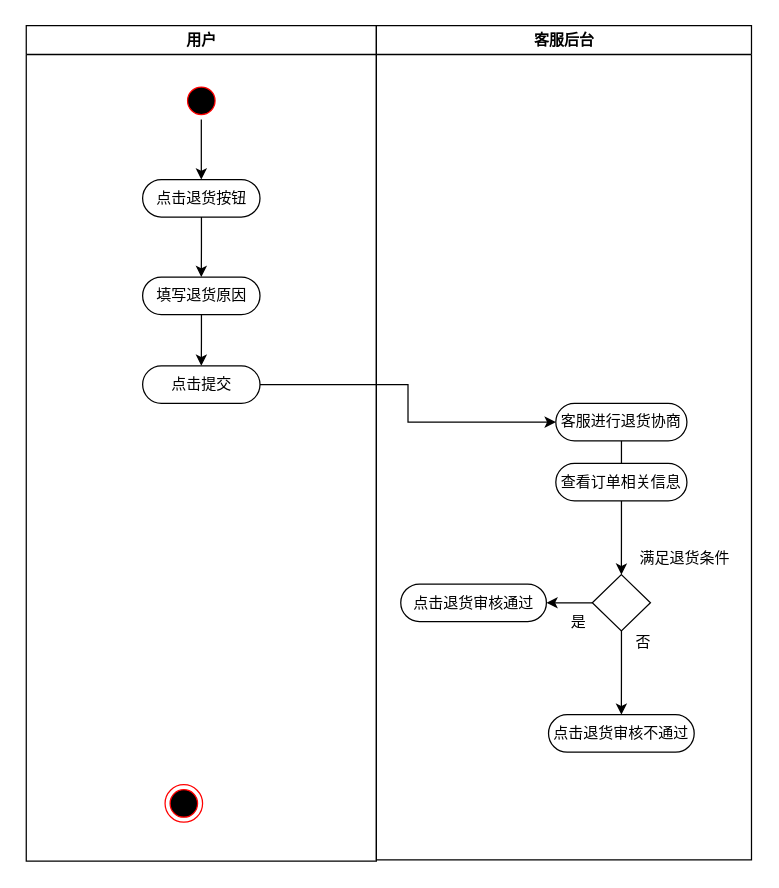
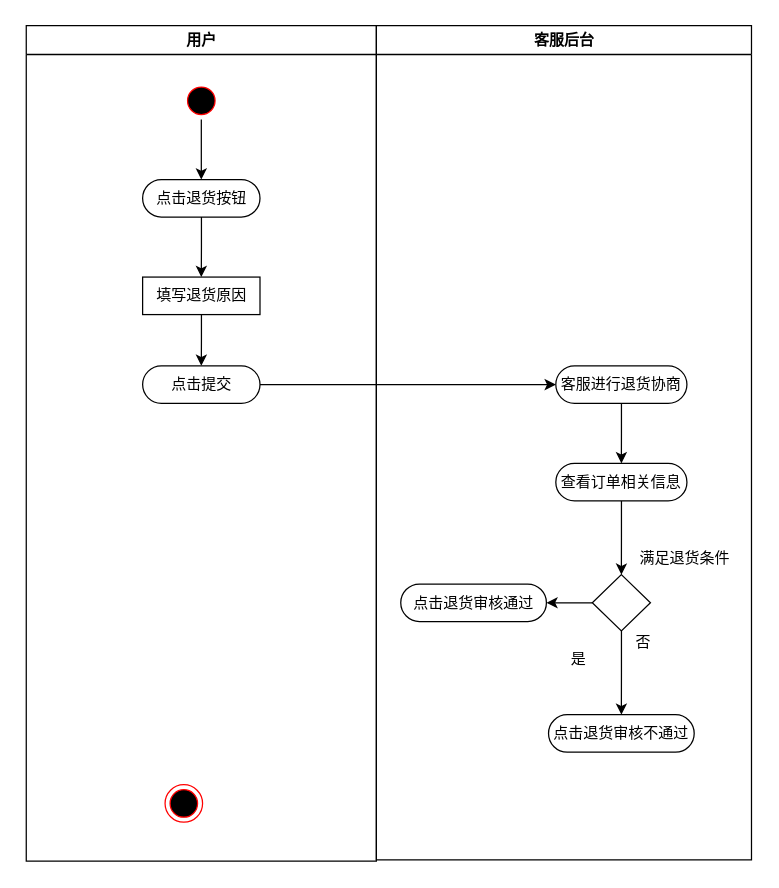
- <mxCell id="9" value="填写退货原因" style="rounded=1;whiteSpace=wrap;html=1;arcSize=50;" vertex="1" parent="2"><mxGeometry x="93.06" y="201" width="93.87" height="30" as="geometry" /></mxCell>
+ <mxCell id="9" value="填写退货原因" style="whiteSpace=wrap;html=1;arcSize=50;rounded=0;" vertex="1" parent="2"><mxGeometry x="93.06" y="201" width="93.87" height="30" as="geometry" /></mxCell>
- <mxCell id="13" value="客服进行退货协商" style="rounded=1;whiteSpace=wrap;html=1;arcSize=50;" vertex="1" parent="11"><mxGeometry x="143.5" y="302" width="104.87" height="30" as="geometry" /></mxCell>
+ <mxCell id="13" value="客服进行退货协商" style="rounded=1;whiteSpace=wrap;html=1;arcSize=50;" vertex="1" parent="11"><mxGeometry x="143.5" y="272" width="104.87" height="30" as="geometry" /></mxCell>
- <mxCell id="22" value="是" style="text;html=1;align=center;verticalAlign=middle;resizable=0;points=[];autosize=1;strokeColor=none;fillColor=none;" vertex="1" parent="11"><mxGeometry x="150.69" y="468" width="22" height="18" as="geometry" /></mxCell>
+ <mxCell id="22" value="是" style="text;html=1;align=center;verticalAlign=middle;resizable=0;points=[];autosize=1;strokeColor=none;fillColor=none;" vertex="1" parent="11"><mxGeometry x="150.69" y="498" width="22" height="18" as="geometry" /></mxCell>
